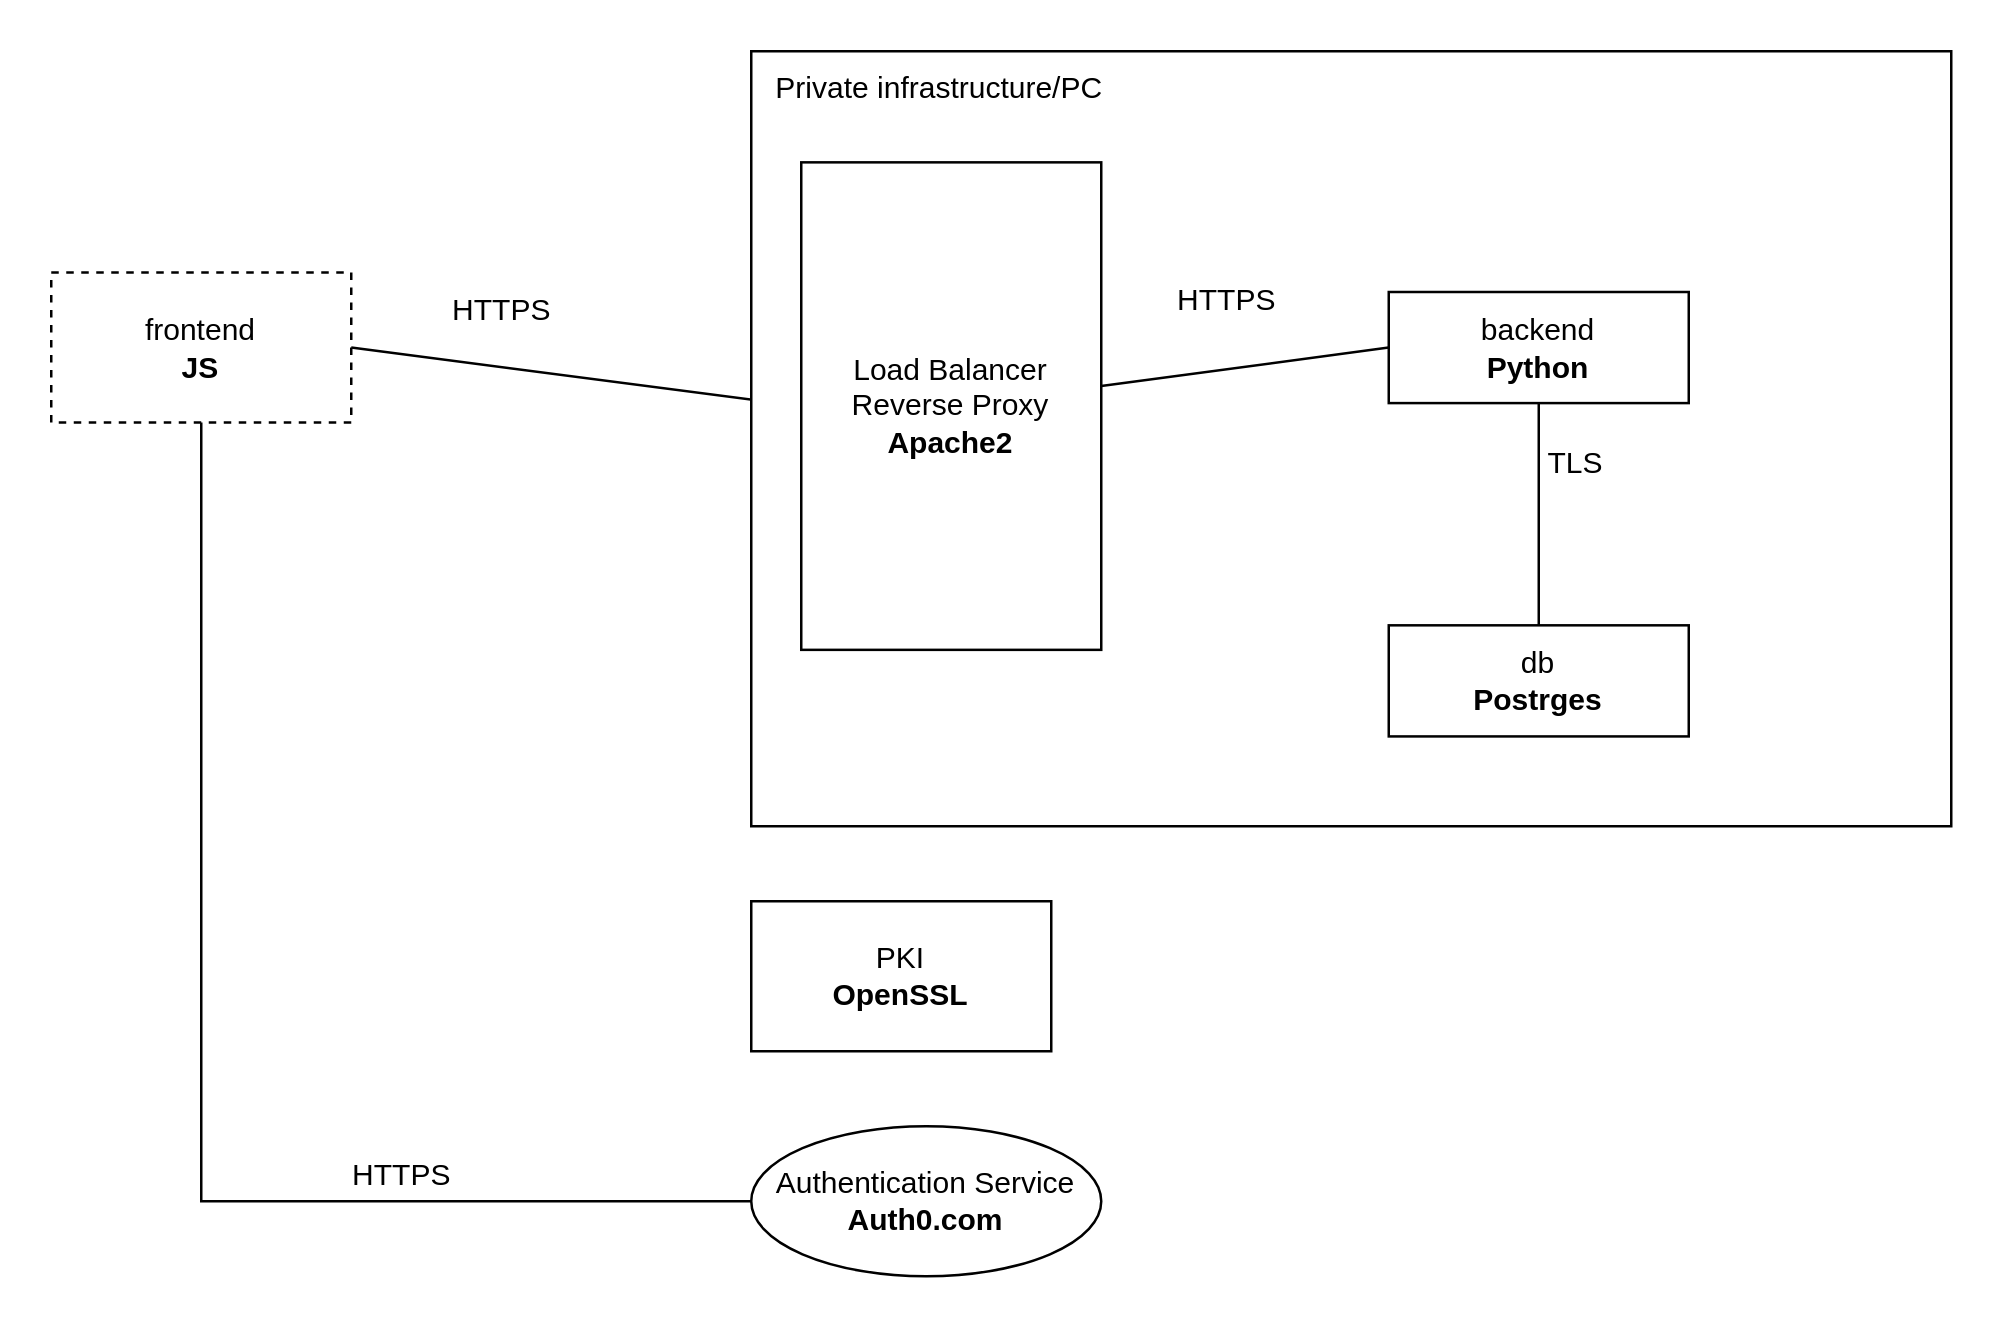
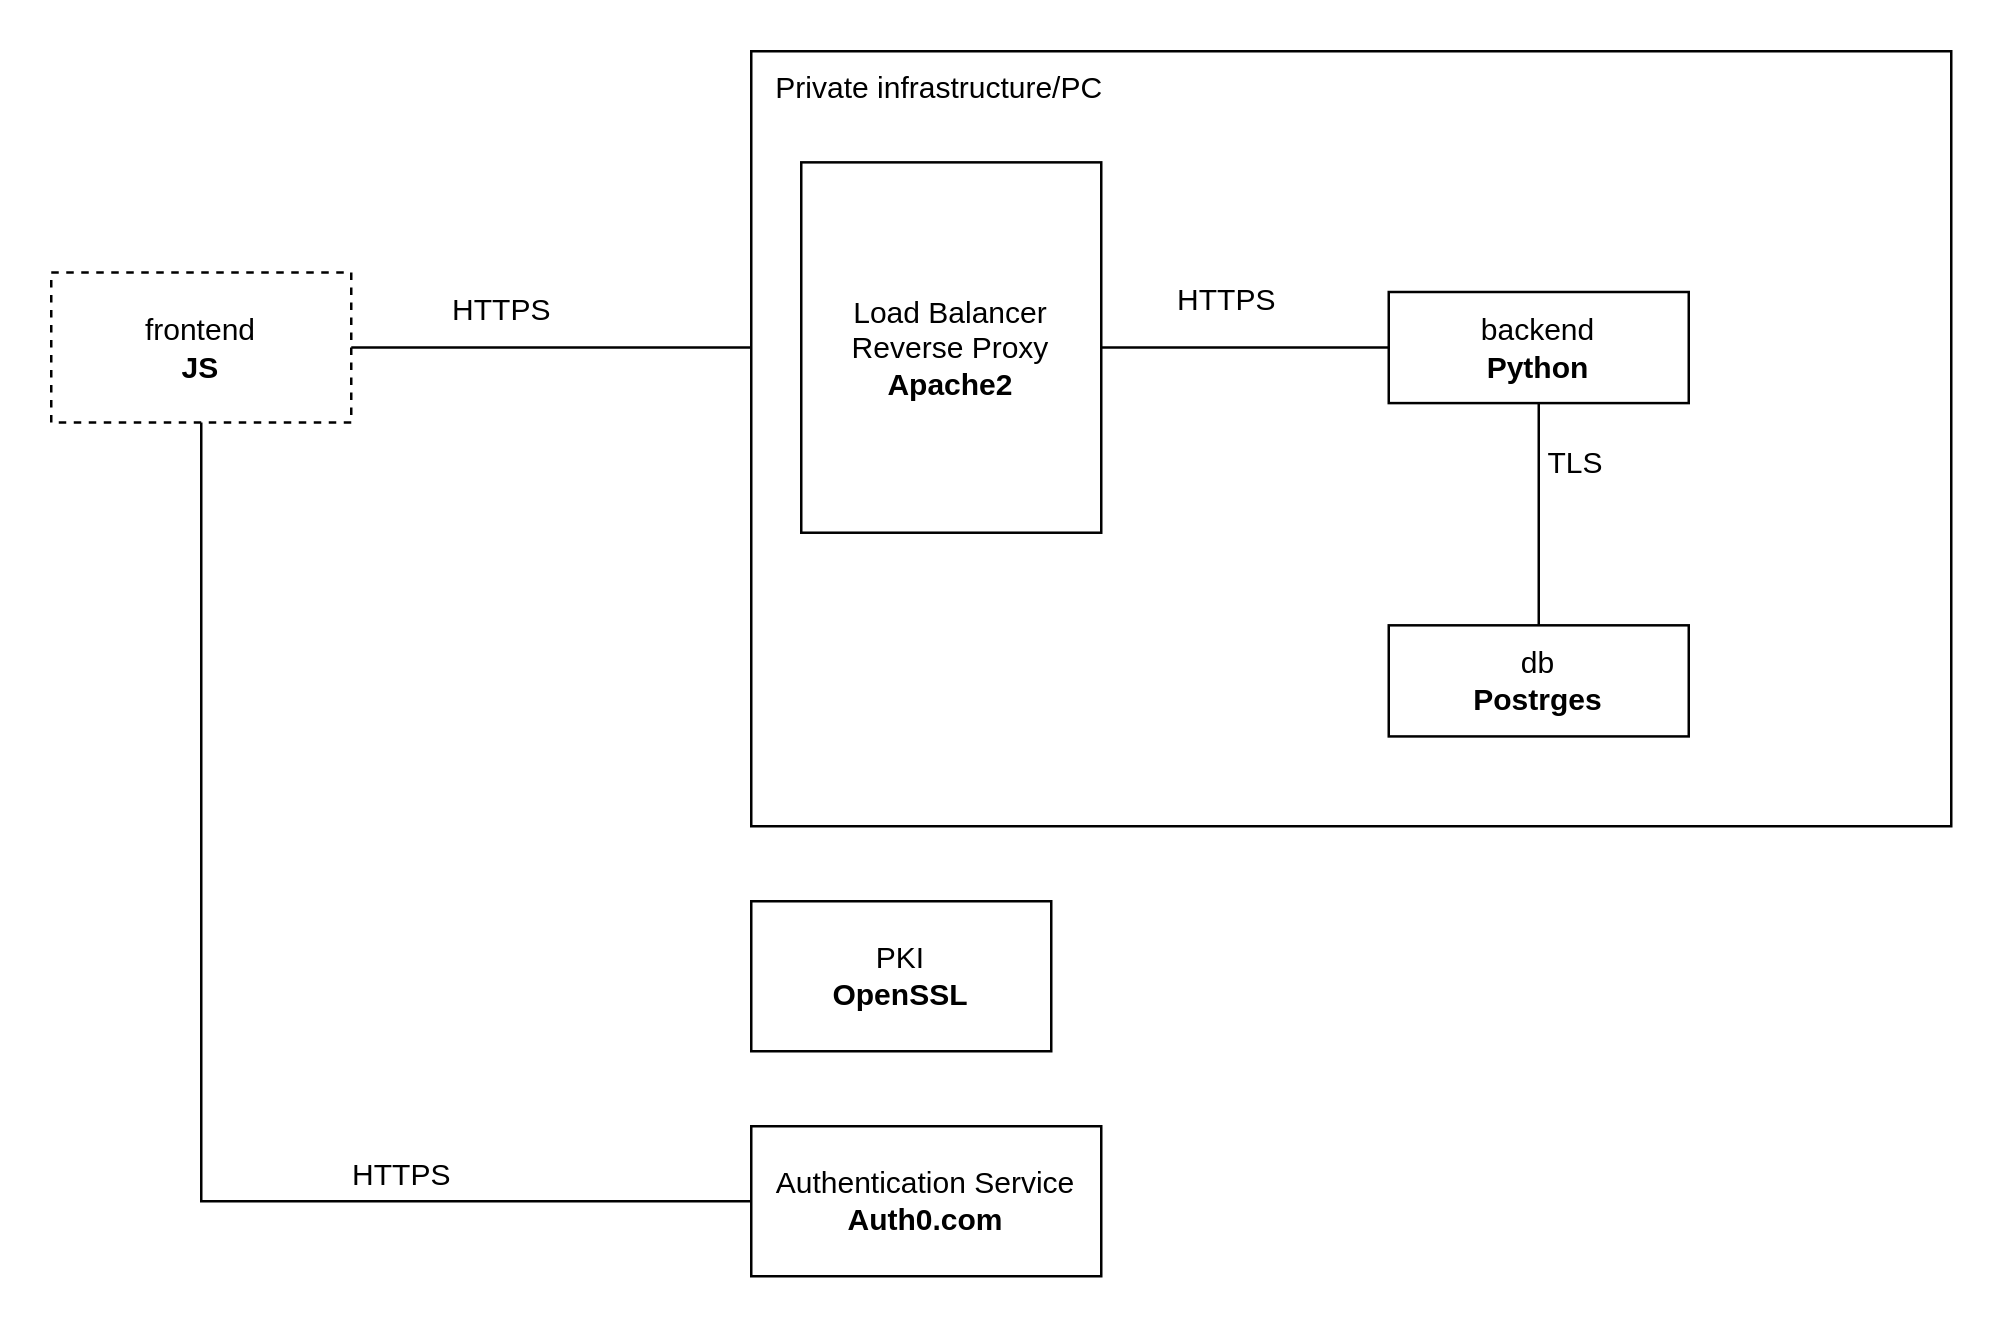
- <mxCell id="13" value="Load Balancer&lt;br&gt;Reverse Proxy&lt;br&gt;&lt;b&gt;Apache2&lt;/b&gt;" style="rounded=0;whiteSpace=wrap;html=1;" vertex="1" parent="1"><mxGeometry x="320" y="64.444" width="120" height="195" as="geometry" /></mxCell>
+ <mxCell id="13" value="Load Balancer&lt;br&gt;Reverse Proxy&lt;br&gt;&lt;b&gt;Apache2&lt;/b&gt;" style="rounded=0;whiteSpace=wrap;html=1;" vertex="1" parent="1"><mxGeometry x="320" y="64.444" width="120" height="148.148" as="geometry" /></mxCell>
- <mxCell id="4" value="Authentication Service&lt;br&gt;&lt;b&gt;Auth0.com&lt;/b&gt;" style="ellipse;whiteSpace=wrap;html=1;" vertex="1" parent="1"><mxGeometry x="300" y="450" width="140" height="60" as="geometry" /></mxCell>
+ <mxCell id="4" value="Authentication Service&lt;br&gt;&lt;b&gt;Auth0.com&lt;/b&gt;" style="rounded=0;whiteSpace=wrap;html=1;" vertex="1" parent="1"><mxGeometry x="300" y="450" width="140" height="60" as="geometry" /></mxCell>
